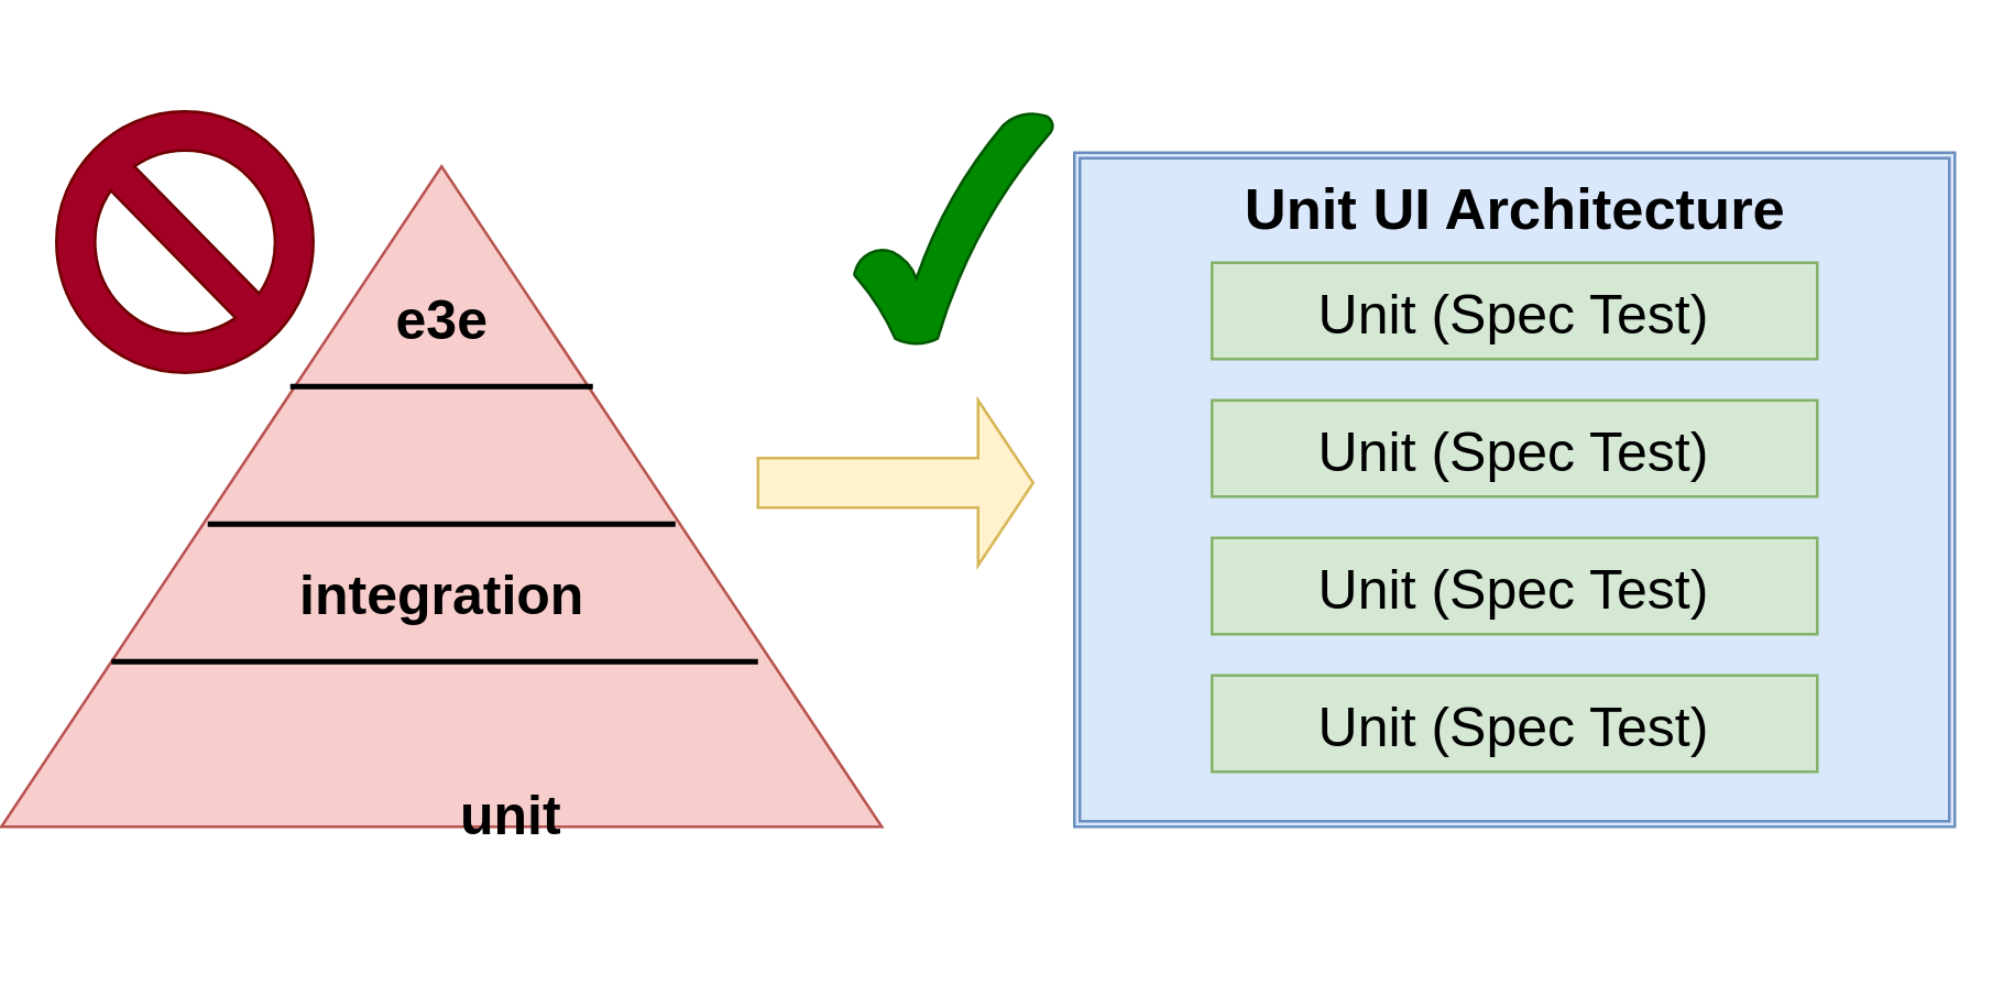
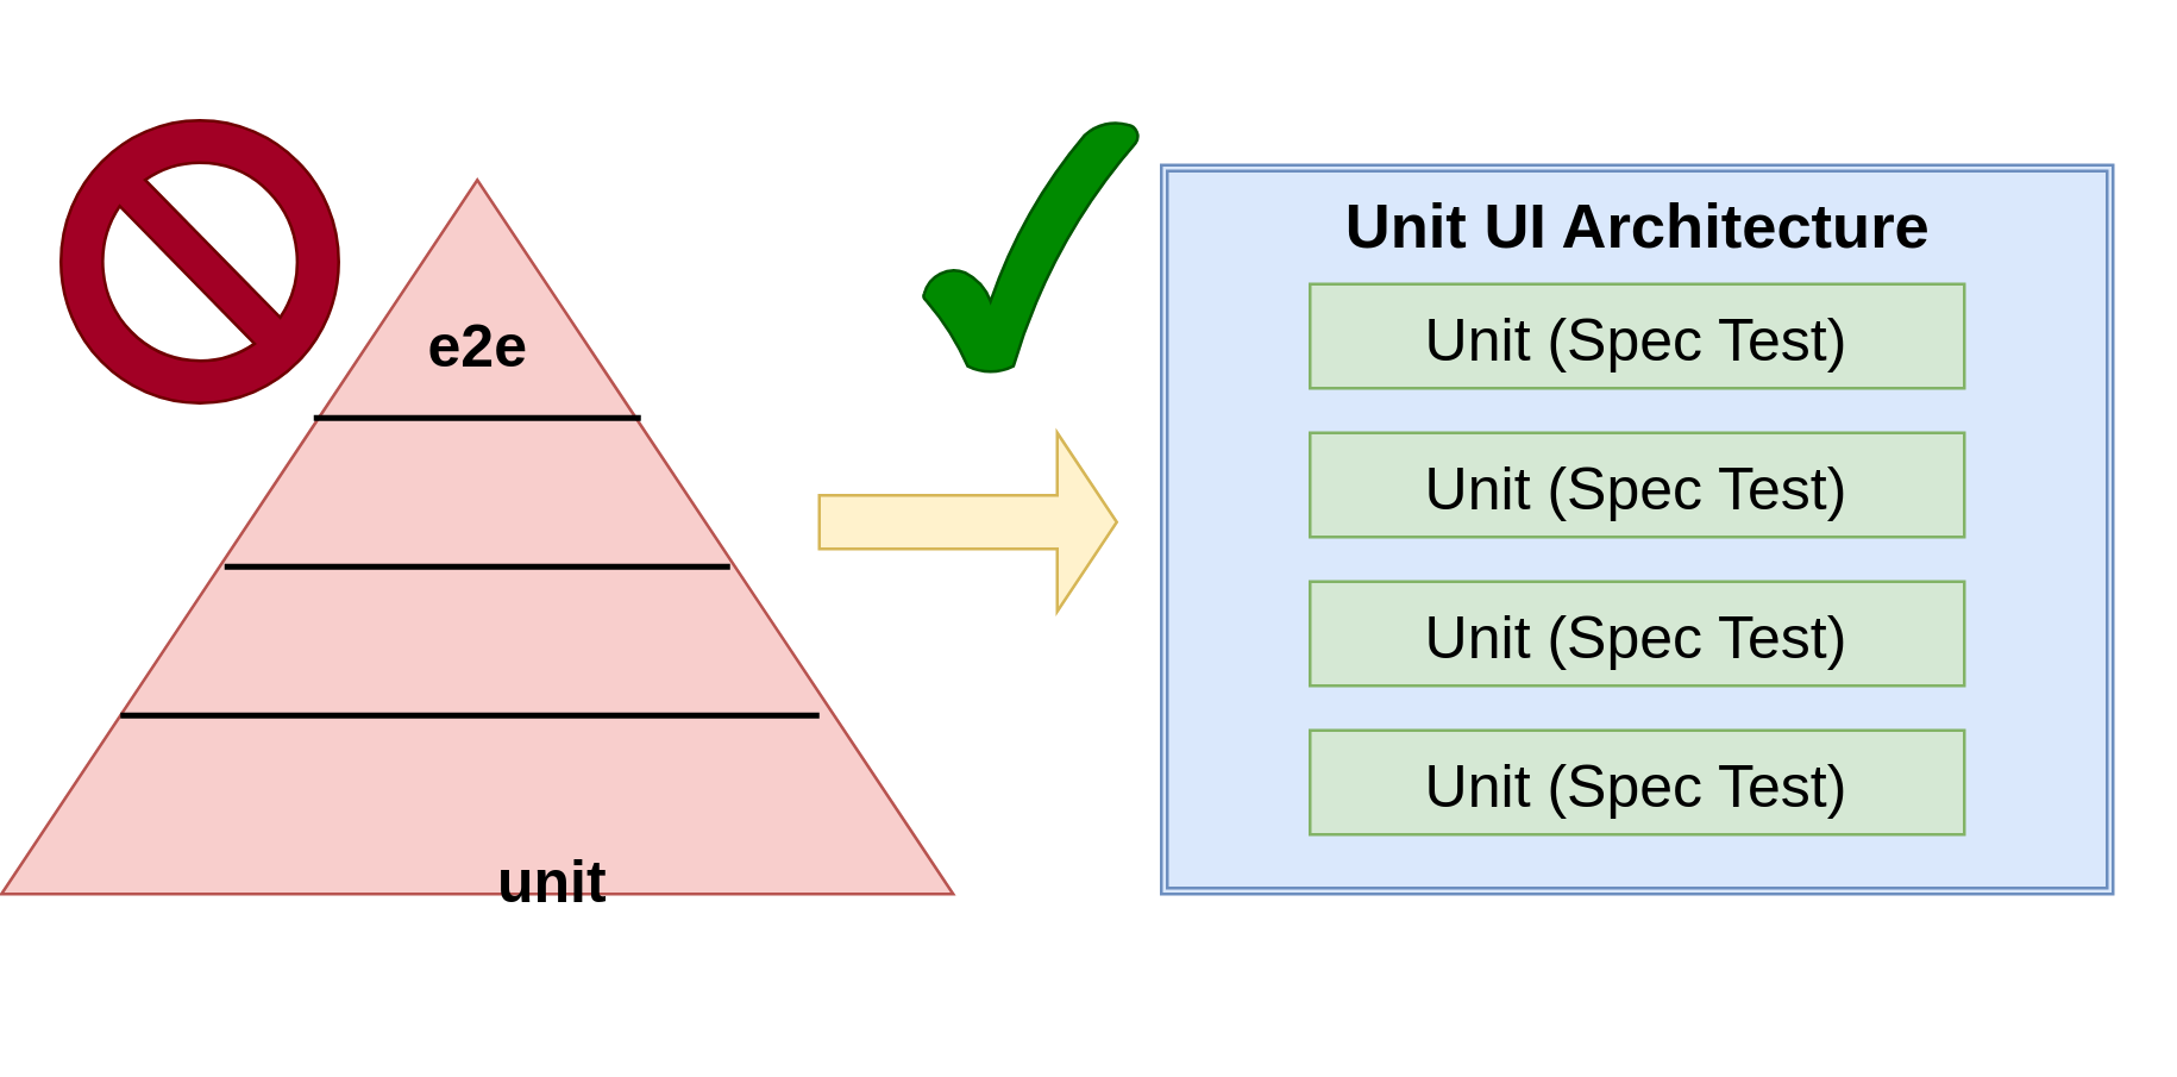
- <mxCell id="6" value="&lt;font style=&quot;font-size: 20px&quot;&gt;e3e&lt;/font&gt;" style="text;strokeColor=none;fillColor=none;html=1;fontSize=24;fontStyle=1;verticalAlign=middle;align=center;" vertex="1" parent="1"><mxGeometry x="110" y="95" width="100" height="40" as="geometry" /></mxCell>
+ <mxCell id="6" value="&lt;font style=&quot;font-size: 20px&quot;&gt;e2e&lt;/font&gt;" style="text;strokeColor=none;fillColor=none;html=1;fontSize=24;fontStyle=1;verticalAlign=middle;align=center;" vertex="1" parent="1"><mxGeometry x="110" y="95" width="100" height="40" as="geometry" /></mxCell>
- <mxCell id="7" value="&lt;font style=&quot;font-size: 20px&quot;&gt;integration&lt;/font&gt;" style="text;strokeColor=none;fillColor=none;html=1;fontSize=24;fontStyle=1;verticalAlign=middle;align=center;" vertex="1" parent="1"><mxGeometry x="110" y="195" width="100" height="40" as="geometry" /></mxCell>
